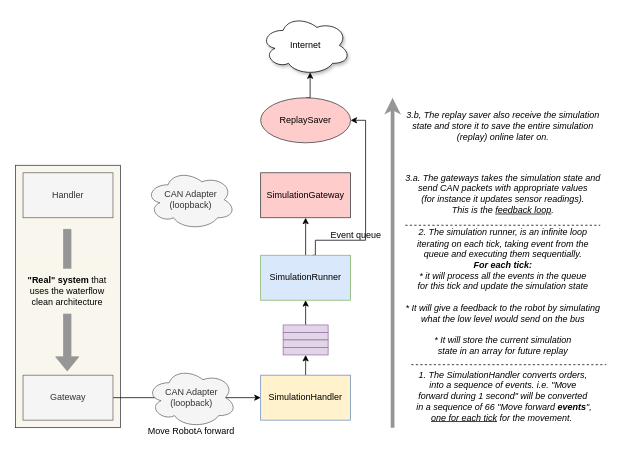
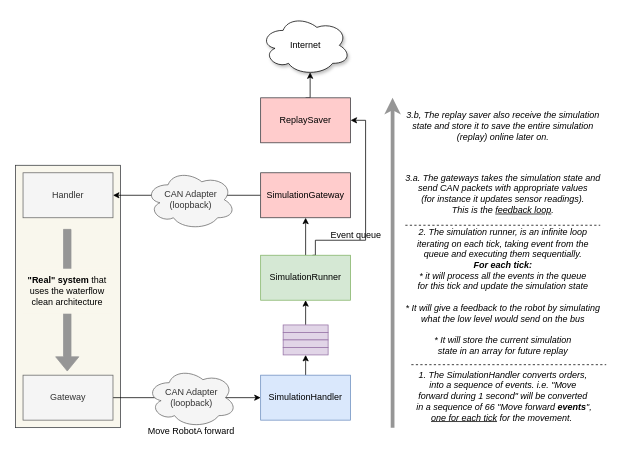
- <mxCell id="19" value="ReplaySaver" style="ellipse;whiteSpace=wrap;html=1;fillColor=#ffcccc;strokeColor=#36393d;" parent="1" vertex="1"><mxGeometry x="347" y="130" width="120" height="60" as="geometry" /></mxCell>
+ <mxCell id="19" value="ReplaySaver" style="rounded=0;whiteSpace=wrap;html=1;fillColor=#ffcccc;strokeColor=#36393d;" parent="1" vertex="1"><mxGeometry x="347" y="130" width="120" height="60" as="geometry" /></mxCell>
+ <mxCell id="17" style="edgeStyle=orthogonalEdgeStyle;rounded=0;orthogonalLoop=1;jettySize=auto;html=1;exitX=0;exitY=0.5;exitDx=0;exitDy=0;entryX=1;entryY=0.5;entryDx=0;entryDy=0;" parent="1" source="23" target="16" edge="1"><mxGeometry relative="1" as="geometry" /></mxCell>
- <mxCell id="9" value="SimulationRunner" style="rounded=0;whiteSpace=wrap;html=1;fillColor=#dae8fc;strokeColor=#82b366;" parent="1" vertex="1"><mxGeometry x="347" y="340" width="120" height="60" as="geometry" /></mxCell>
+ <mxCell id="9" value="SimulationRunner" style="rounded=0;whiteSpace=wrap;html=1;fillColor=#d5e8d4;strokeColor=#82b366;" parent="1" vertex="1"><mxGeometry x="347" y="340" width="120" height="60" as="geometry" /></mxCell>
- <mxCell id="6" value="SimulationHandler" style="rounded=0;whiteSpace=wrap;html=1;fillColor=#fff2cc;strokeColor=#6c8ebf;" parent="1" vertex="1"><mxGeometry x="347" y="500" width="120" height="60" as="geometry" /></mxCell>
+ <mxCell id="6" value="SimulationHandler" style="rounded=0;whiteSpace=wrap;html=1;fillColor=#dae8fc;strokeColor=#6c8ebf;" parent="1" vertex="1"><mxGeometry x="347" y="500" width="120" height="60" as="geometry" /></mxCell>
